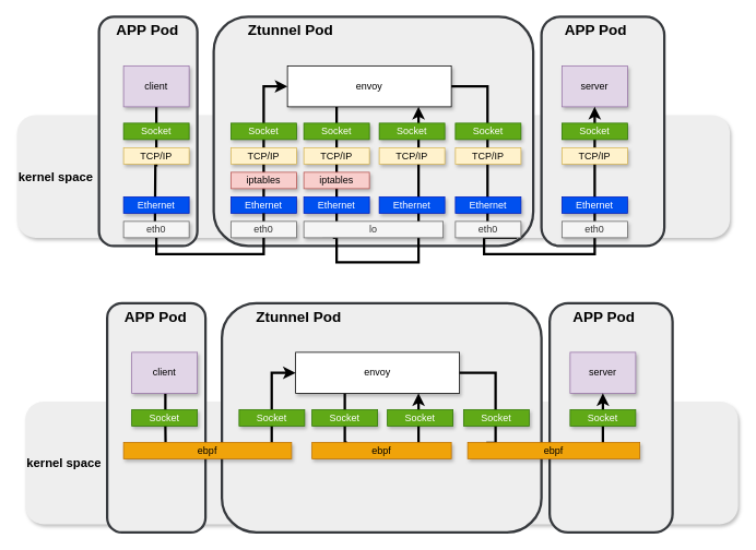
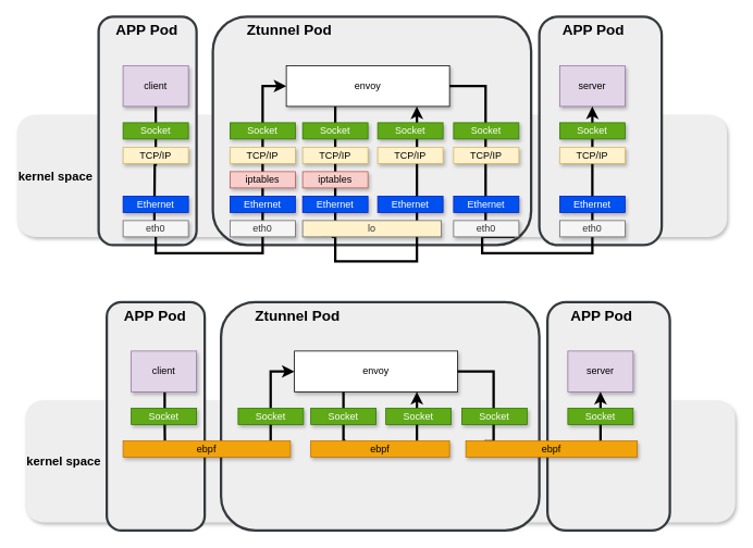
- <mxCell id="16" value="lo" style="rounded=0;whiteSpace=wrap;html=1;fillColor=#f5f5f5;strokeColor=#666666;fontColor=#333333;shadow=1;" vertex="1" parent="1"><mxGeometry x="370" y="270" width="170" height="20" as="geometry" /></mxCell>
+ <mxCell id="16" value="lo" style="rounded=0;whiteSpace=wrap;html=1;fillColor=#fff2cc;strokeColor=#666666;fontColor=#333333;shadow=1;" vertex="1" parent="1"><mxGeometry x="370" y="270" width="170" height="20" as="geometry" /></mxCell>
